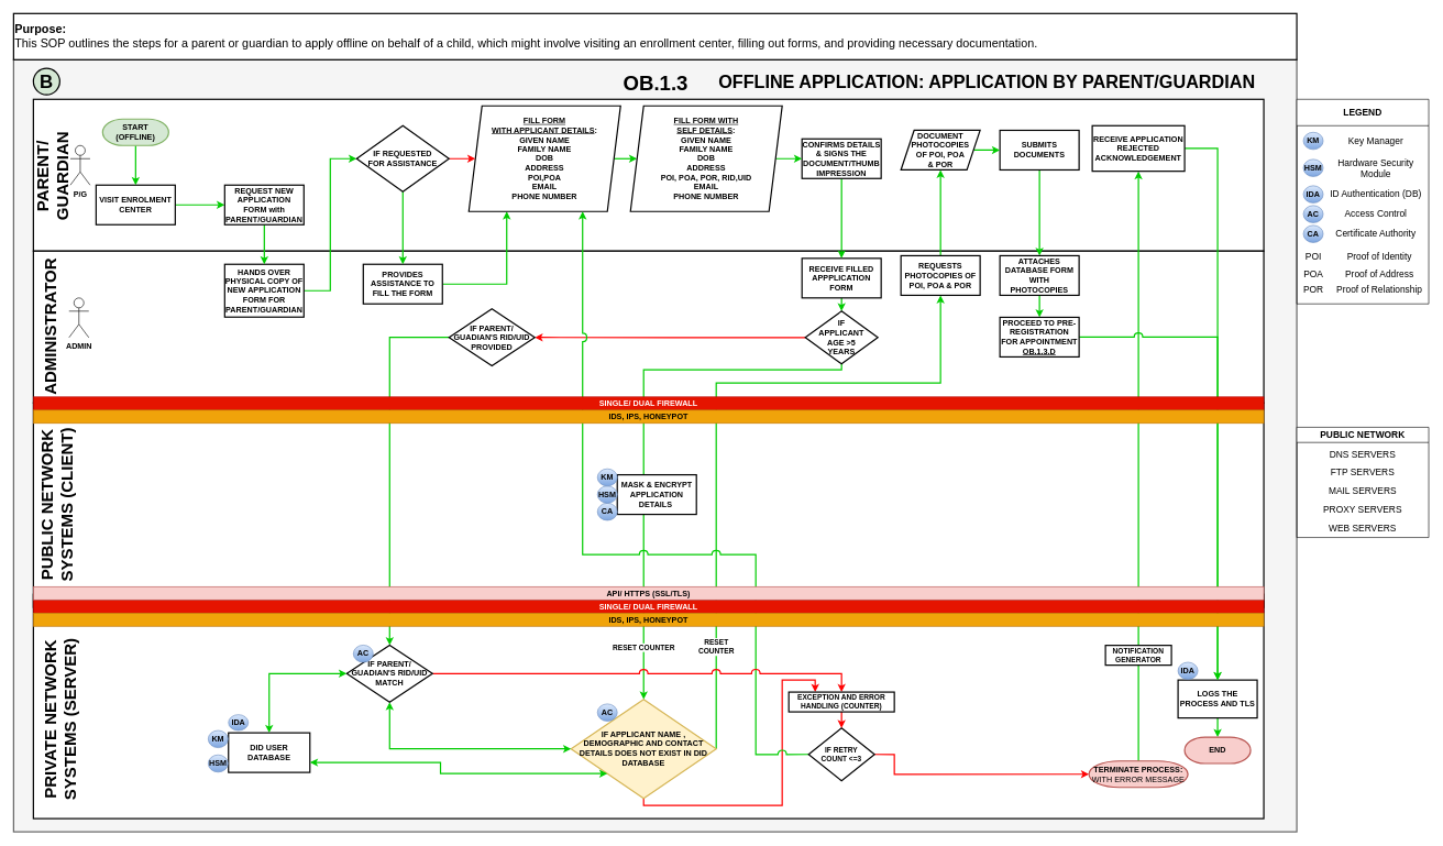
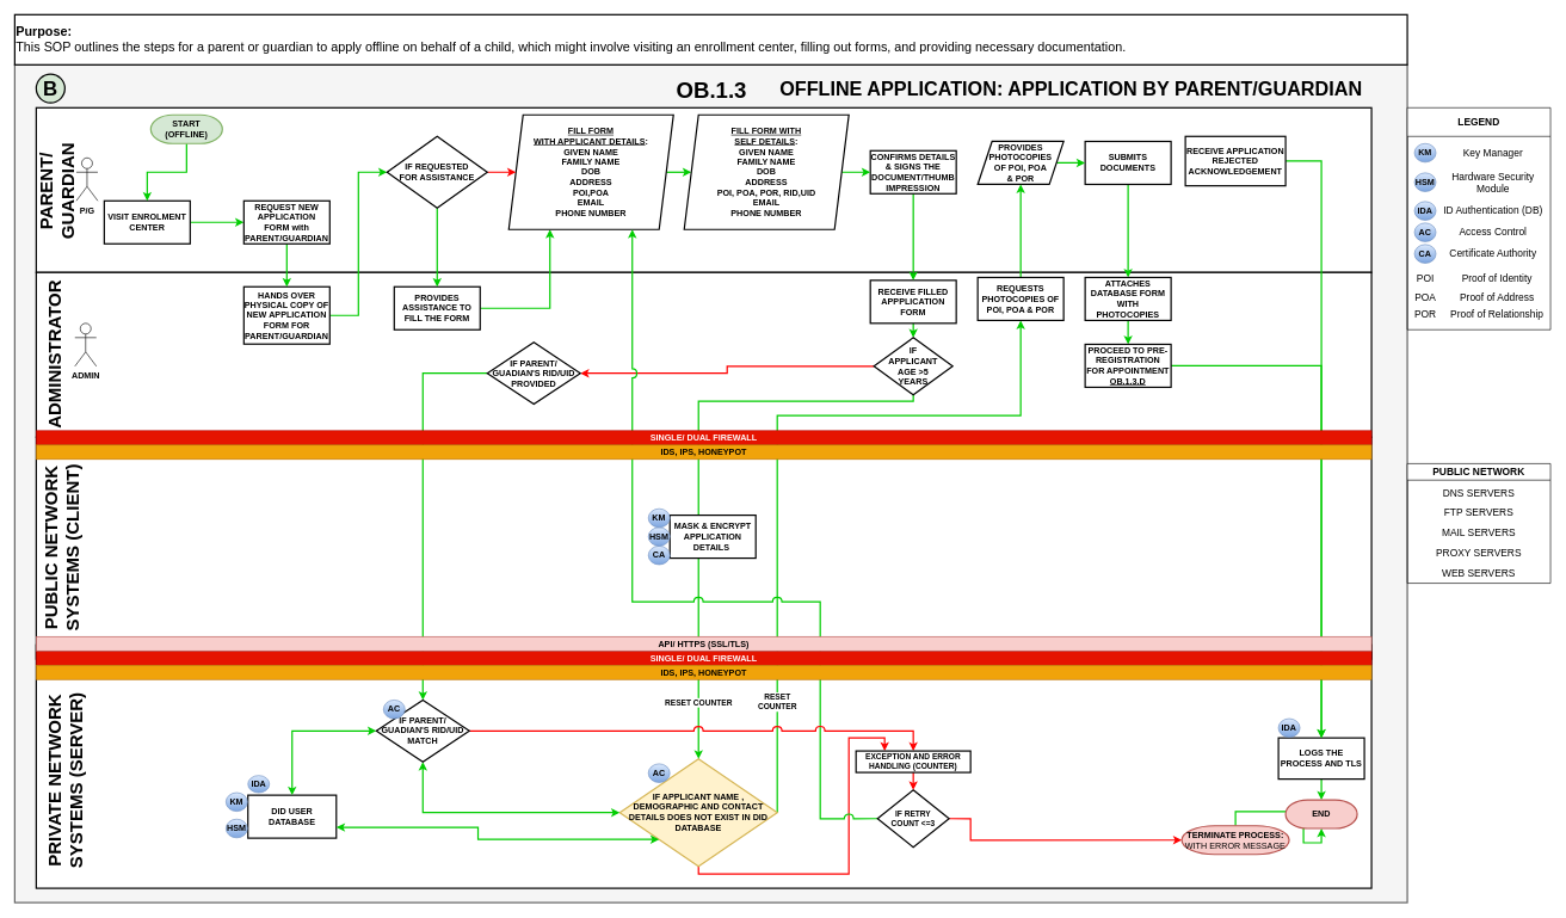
- <mxCell id="41" value="&lt;b&gt;START&lt;br&gt;(OFFLINE)&lt;br&gt;&lt;/b&gt;" style="strokeWidth=2;html=1;shape=mxgraph.flowchart.terminator;whiteSpace=wrap;fillColor=#d5e8d4;strokeColor=#82b366;" parent="1" vertex="1"><mxGeometry x="155" y="180" width="100" height="40" as="geometry" /></mxCell>
+ <mxCell id="41" value="&lt;b&gt;START&lt;br&gt;(OFFLINE)&lt;br&gt;&lt;/b&gt;" style="strokeWidth=2;html=1;shape=mxgraph.flowchart.terminator;whiteSpace=wrap;fillColor=#d5e8d4;strokeColor=#82b366;" parent="1" vertex="1"><mxGeometry x="210" y="160" width="100" height="40" as="geometry" /></mxCell>
- <mxCell id="19" value="DOCUMENT PHOTOCOPIES &lt;br&gt;OF POI, POA &lt;br&gt;&amp;amp; POR" style="rounded=0;whiteSpace=wrap;html=1;strokeWidth=2;fontStyle=1;shape=parallelogram;perimeter=parallelogramPerimeter;fixedSize=1;" parent="1" vertex="1"><mxGeometry x="1365" y="197" width="120" height="60" as="geometry" /></mxCell>
+ <mxCell id="19" value="PROVIDES PHOTOCOPIES &lt;br&gt;OF POI, POA &lt;br&gt;&amp;amp; POR" style="rounded=0;whiteSpace=wrap;html=1;strokeWidth=2;fontStyle=1;shape=parallelogram;perimeter=parallelogramPerimeter;fixedSize=1;" parent="1" vertex="1"><mxGeometry x="1365" y="197" width="120" height="60" as="geometry" /></mxCell>
- <mxCell id="42" style="edgeStyle=orthogonalEdgeStyle;rounded=0;orthogonalLoop=1;jettySize=auto;html=1;exitX=0.5;exitY=0;exitDx=0;exitDy=0;exitPerimeter=0;entryX=0.5;entryY=1;entryDx=0;entryDy=0;strokeColor=#00CC00;strokeWidth=2;fontStyle=1;" parent="1" source="43" target="86" edge="1"><mxGeometry relative="1" as="geometry" /></mxCell>
+ <mxCell id="42" style="edgeStyle=orthogonalEdgeStyle;rounded=0;orthogonalLoop=1;jettySize=auto;html=1;exitX=0.5;exitY=0;exitDx=0;exitDy=0;exitPerimeter=0;strokeColor=#00CC00;strokeWidth=2;fontStyle=1;" parent="1" source="43" target="77" edge="1"><mxGeometry relative="1" as="geometry" /></mxCell>
- <mxCell id="99" value="IF PARENT/&lt;br style=&quot;border-color: var(--border-color);&quot;&gt;GUADIAN'S RID/UID&lt;br style=&quot;border-color: var(--border-color);&quot;&gt;PROVIDED" style="rhombus;whiteSpace=wrap;html=1;rounded=0;strokeWidth=2;fontStyle=1;" parent="1" vertex="1"><mxGeometry x="680" y="467.64" width="130" height="86.36" as="geometry" /></mxCell>
+ <mxCell id="99" value="IF PARENT/&lt;br style=&quot;border-color: var(--border-color);&quot;&gt;GUADIAN'S RID/UID&lt;br style=&quot;border-color: var(--border-color);&quot;&gt;PROVIDED" style="rhombus;whiteSpace=wrap;html=1;rounded=0;strokeWidth=2;fontStyle=1;" parent="1" vertex="1"><mxGeometry x="680" y="477.64" width="130" height="86.36" as="geometry" /></mxCell>
- <mxCell id="91" value="NOTIFICATION GENERATOR" style="rounded=0;whiteSpace=wrap;html=1;fontStyle=1;strokeWidth=2;fontSize=11;shape=label;boundedLbl=1;backgroundOutline=1;size=9.769;" parent="1" vertex="1"><mxGeometry x="1675" y="977.5" width="100" height="30" as="geometry" /></mxCell>
